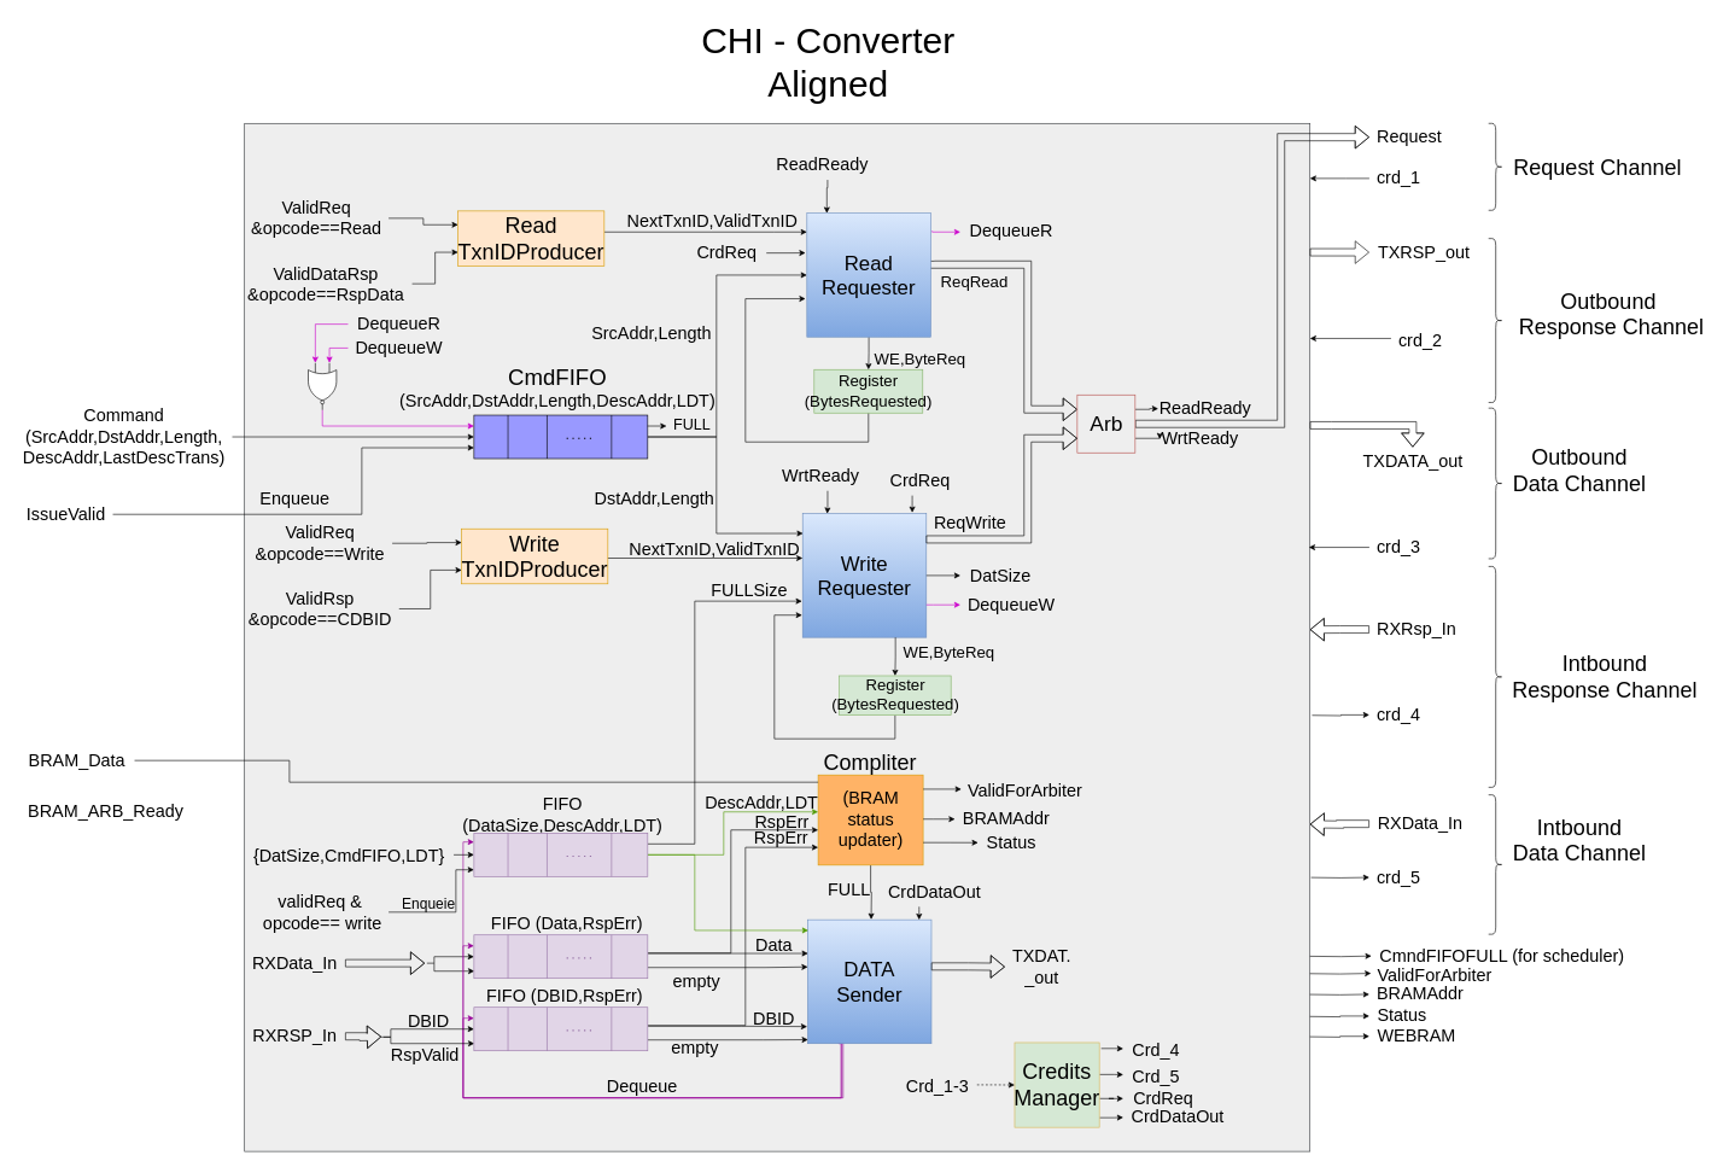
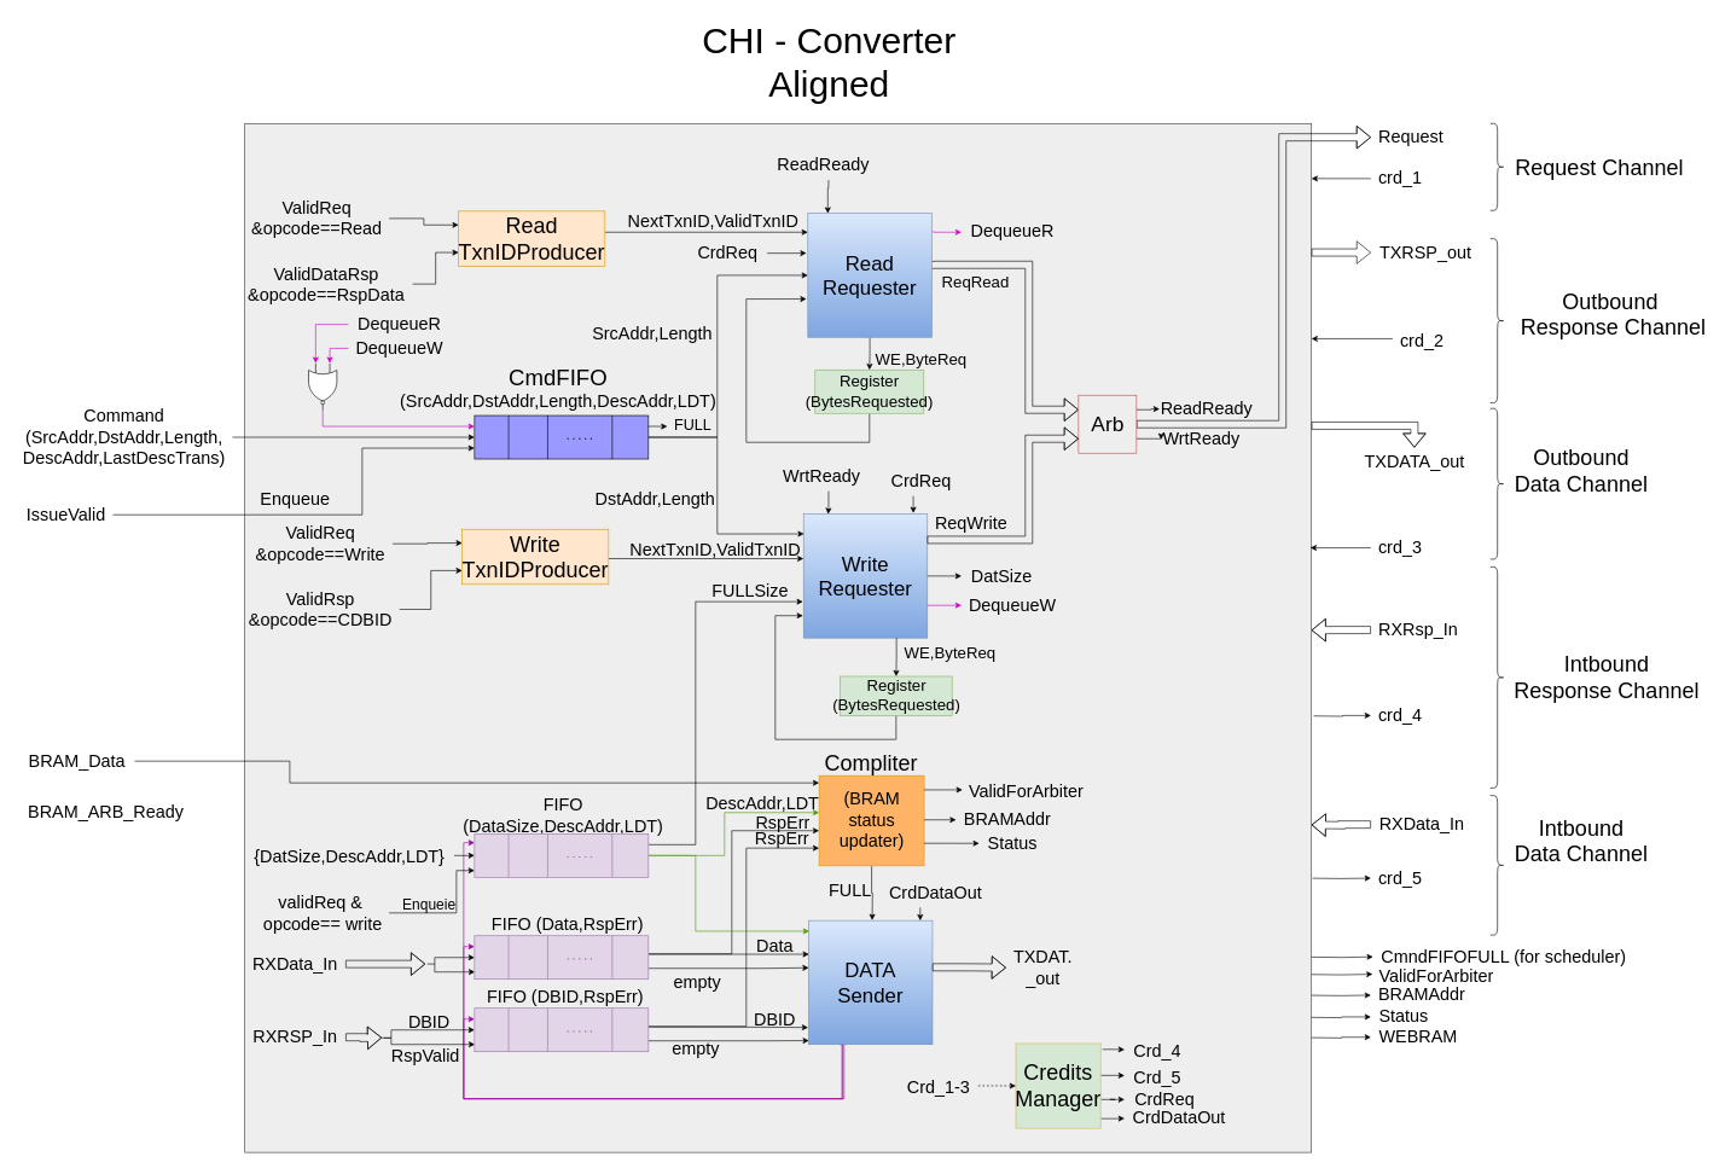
- <mxCell id="150" style="edgeStyle=orthogonalEdgeStyle;rounded=0;orthogonalLoop=1;jettySize=auto;html=1;strokeColor=#000000;fontSize=24;endArrow=none;" parent="1" source="151" target="67" edge="1"><mxGeometry relative="1" as="geometry"><Array as="points"><mxPoint x="399" y="1050" /><mxPoint x="399" y="1080" /></Array></mxGeometry></mxCell>
+ <mxCell id="150" style="edgeStyle=orthogonalEdgeStyle;rounded=0;orthogonalLoop=1;jettySize=auto;html=1;strokeColor=#000000;fontSize=24;" parent="1" source="151" target="67" edge="1"><mxGeometry relative="1" as="geometry"><Array as="points"><mxPoint x="399" y="1050" /><mxPoint x="399" y="1080" /></Array></mxGeometry></mxCell>
- <mxCell id="113" value="{DatSize,CmdFIFO,LDT}" style="text;html=1;align=center;verticalAlign=middle;resizable=0;points=[];autosize=1;strokeColor=none;fillColor=none;fontSize=24;" parent="1" vertex="1"><mxGeometry x="336" y="1162" width="290" height="40" as="geometry" /></mxCell>
+ <mxCell id="113" value="{DatSize,DescAddr,LDT}" style="text;html=1;align=center;verticalAlign=middle;resizable=0;points=[];autosize=1;strokeColor=none;fillColor=none;fontSize=24;" parent="1" vertex="1"><mxGeometry x="336" y="1162" width="290" height="40" as="geometry" /></mxCell>
- <mxCell id="47" value="Dequeue" style="text;html=1;align=center;verticalAlign=middle;resizable=0;points=[];autosize=1;strokeColor=none;fillColor=none;fontSize=24;" parent="1" vertex="1"><mxGeometry x="826" y="1479.5" width="120" height="40" as="geometry" /></mxCell>
